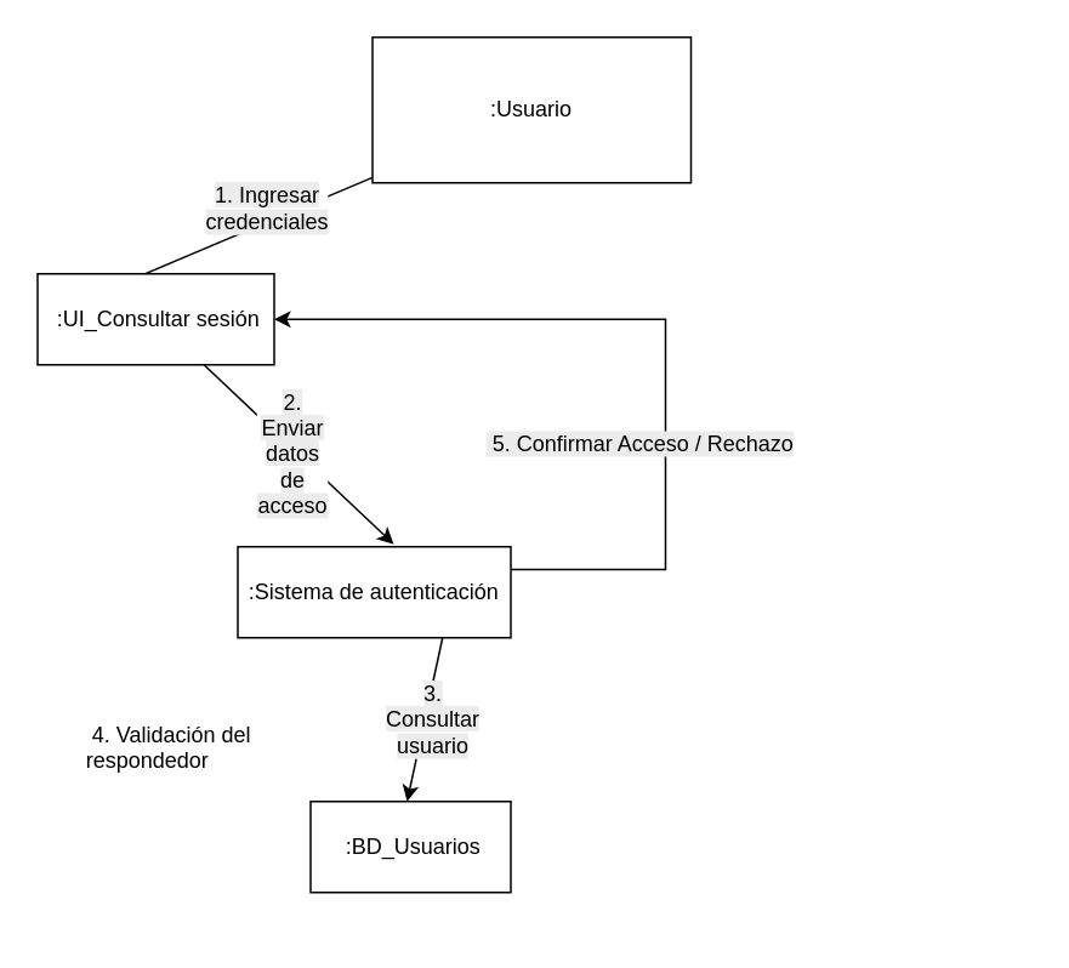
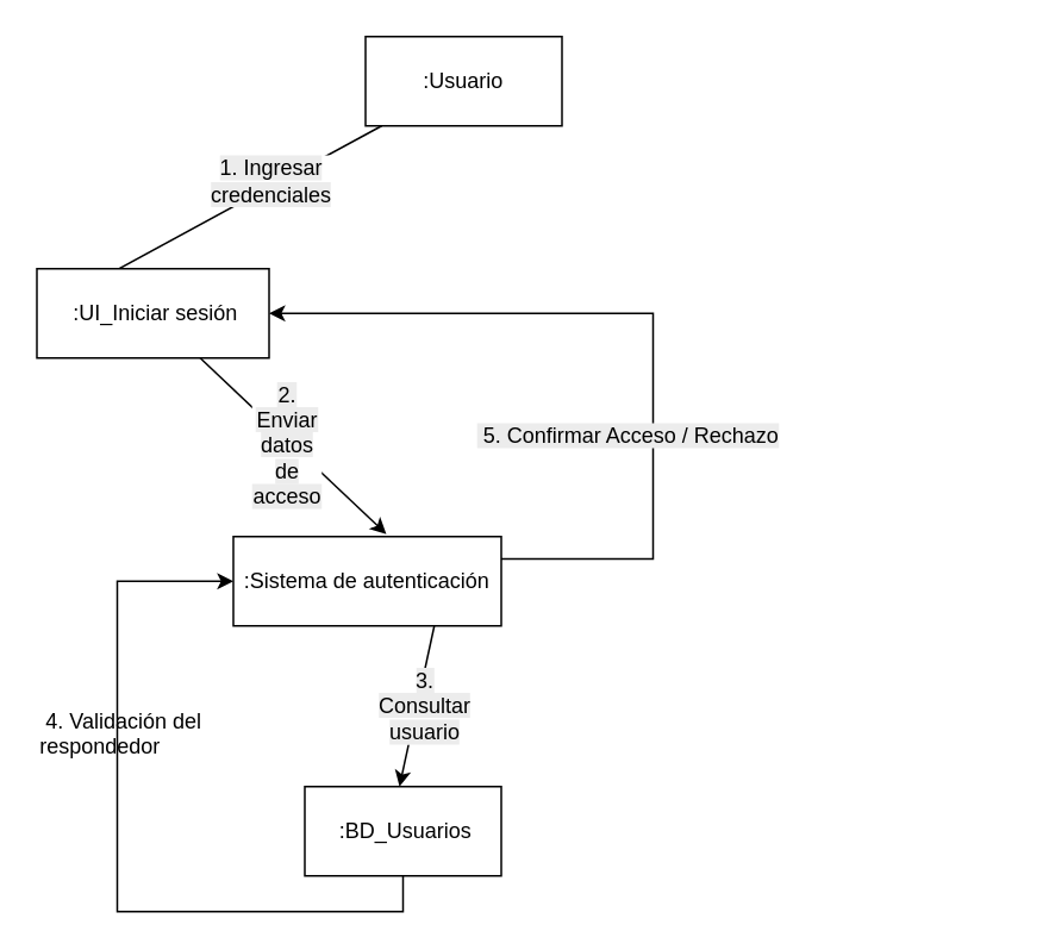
- <mxCell id="4" value="&lt;font style=&quot;padding: 0px; margin: 0px; text-align: left; vertical-align: inherit;&quot;&gt;&lt;font style=&quot;vertical-align: inherit;&quot;&gt;&lt;font style=&quot;vertical-align: inherit;&quot;&gt;:Usuario&lt;/font&gt;&lt;/font&gt;&lt;/font&gt;" style="html=1;whiteSpace=wrap;" vertex="1" parent="1"><mxGeometry x="204" y="20" width="175" height="80" as="geometry" /></mxCell>
+ <mxCell id="4" value="&lt;font style=&quot;padding: 0px; margin: 0px; text-align: left; vertical-align: inherit;&quot;&gt;&lt;font style=&quot;vertical-align: inherit;&quot;&gt;&lt;font style=&quot;vertical-align: inherit;&quot;&gt;:Usuario&lt;/font&gt;&lt;/font&gt;&lt;/font&gt;" style="html=1;whiteSpace=wrap;" vertex="1" parent="1"><mxGeometry x="204" y="20" width="110" height="50" as="geometry" /></mxCell>
- <mxCell id="7" value="&lt;span style=&quot;text-align: left;&quot;&gt;&lt;font style=&quot;vertical-align: inherit;&quot;&gt;&lt;font style=&quot;vertical-align: inherit;&quot;&gt;&amp;nbsp;:UI_Consultar sesión&lt;/font&gt;&lt;/font&gt;&lt;/span&gt;" style="html=1;whiteSpace=wrap;" vertex="1" parent="1"><mxGeometry x="20" y="150" width="130" height="50" as="geometry" /></mxCell>
+ <mxCell id="7" value="&lt;span style=&quot;text-align: left;&quot;&gt;&lt;font style=&quot;vertical-align: inherit;&quot;&gt;&lt;font style=&quot;vertical-align: inherit;&quot;&gt;&amp;nbsp;:UI_Iniciar sesión&lt;/font&gt;&lt;/font&gt;&lt;/span&gt;" style="html=1;whiteSpace=wrap;" vertex="1" parent="1"><mxGeometry x="20" y="150" width="130" height="50" as="geometry" /></mxCell>
- <mxCell id="14" value="&lt;font style=&quot;vertical-align: inherit;&quot;&gt;&lt;font style=&quot;vertical-align: inherit;&quot;&gt;&amp;nbsp;4. Validación del respondedor&lt;/font&gt;&lt;/font&gt;" style="text;whiteSpace=wrap;html=1;" vertex="1" parent="1"><mxGeometry x="45" y="390" width="140" height="40" as="geometry" /></mxCell>
+ <mxCell id="14" value="&lt;font style=&quot;vertical-align: inherit;&quot;&gt;&lt;font style=&quot;vertical-align: inherit;&quot;&gt;&amp;nbsp;4. Validación del respondedor&lt;/font&gt;&lt;/font&gt;" style="text;whiteSpace=wrap;html=1;" vertex="1" parent="1"><mxGeometry x="20" y="390" width="140" height="40" as="geometry" /></mxCell>
+ <mxCell id="12" style="edgeStyle=orthogonalEdgeStyle;rounded=0;orthogonalLoop=1;jettySize=auto;html=1;exitX=0.5;exitY=1;exitDx=0;exitDy=0;entryX=0;entryY=0.5;entryDx=0;entryDy=0;" edge="1" parent="1" source="13" target="11"><mxGeometry relative="1" as="geometry"><Array as="points"><mxPoint x="225" y="510" /><mxPoint x="65" y="510" /><mxPoint x="65" y="325" /></Array></mxGeometry></mxCell>
